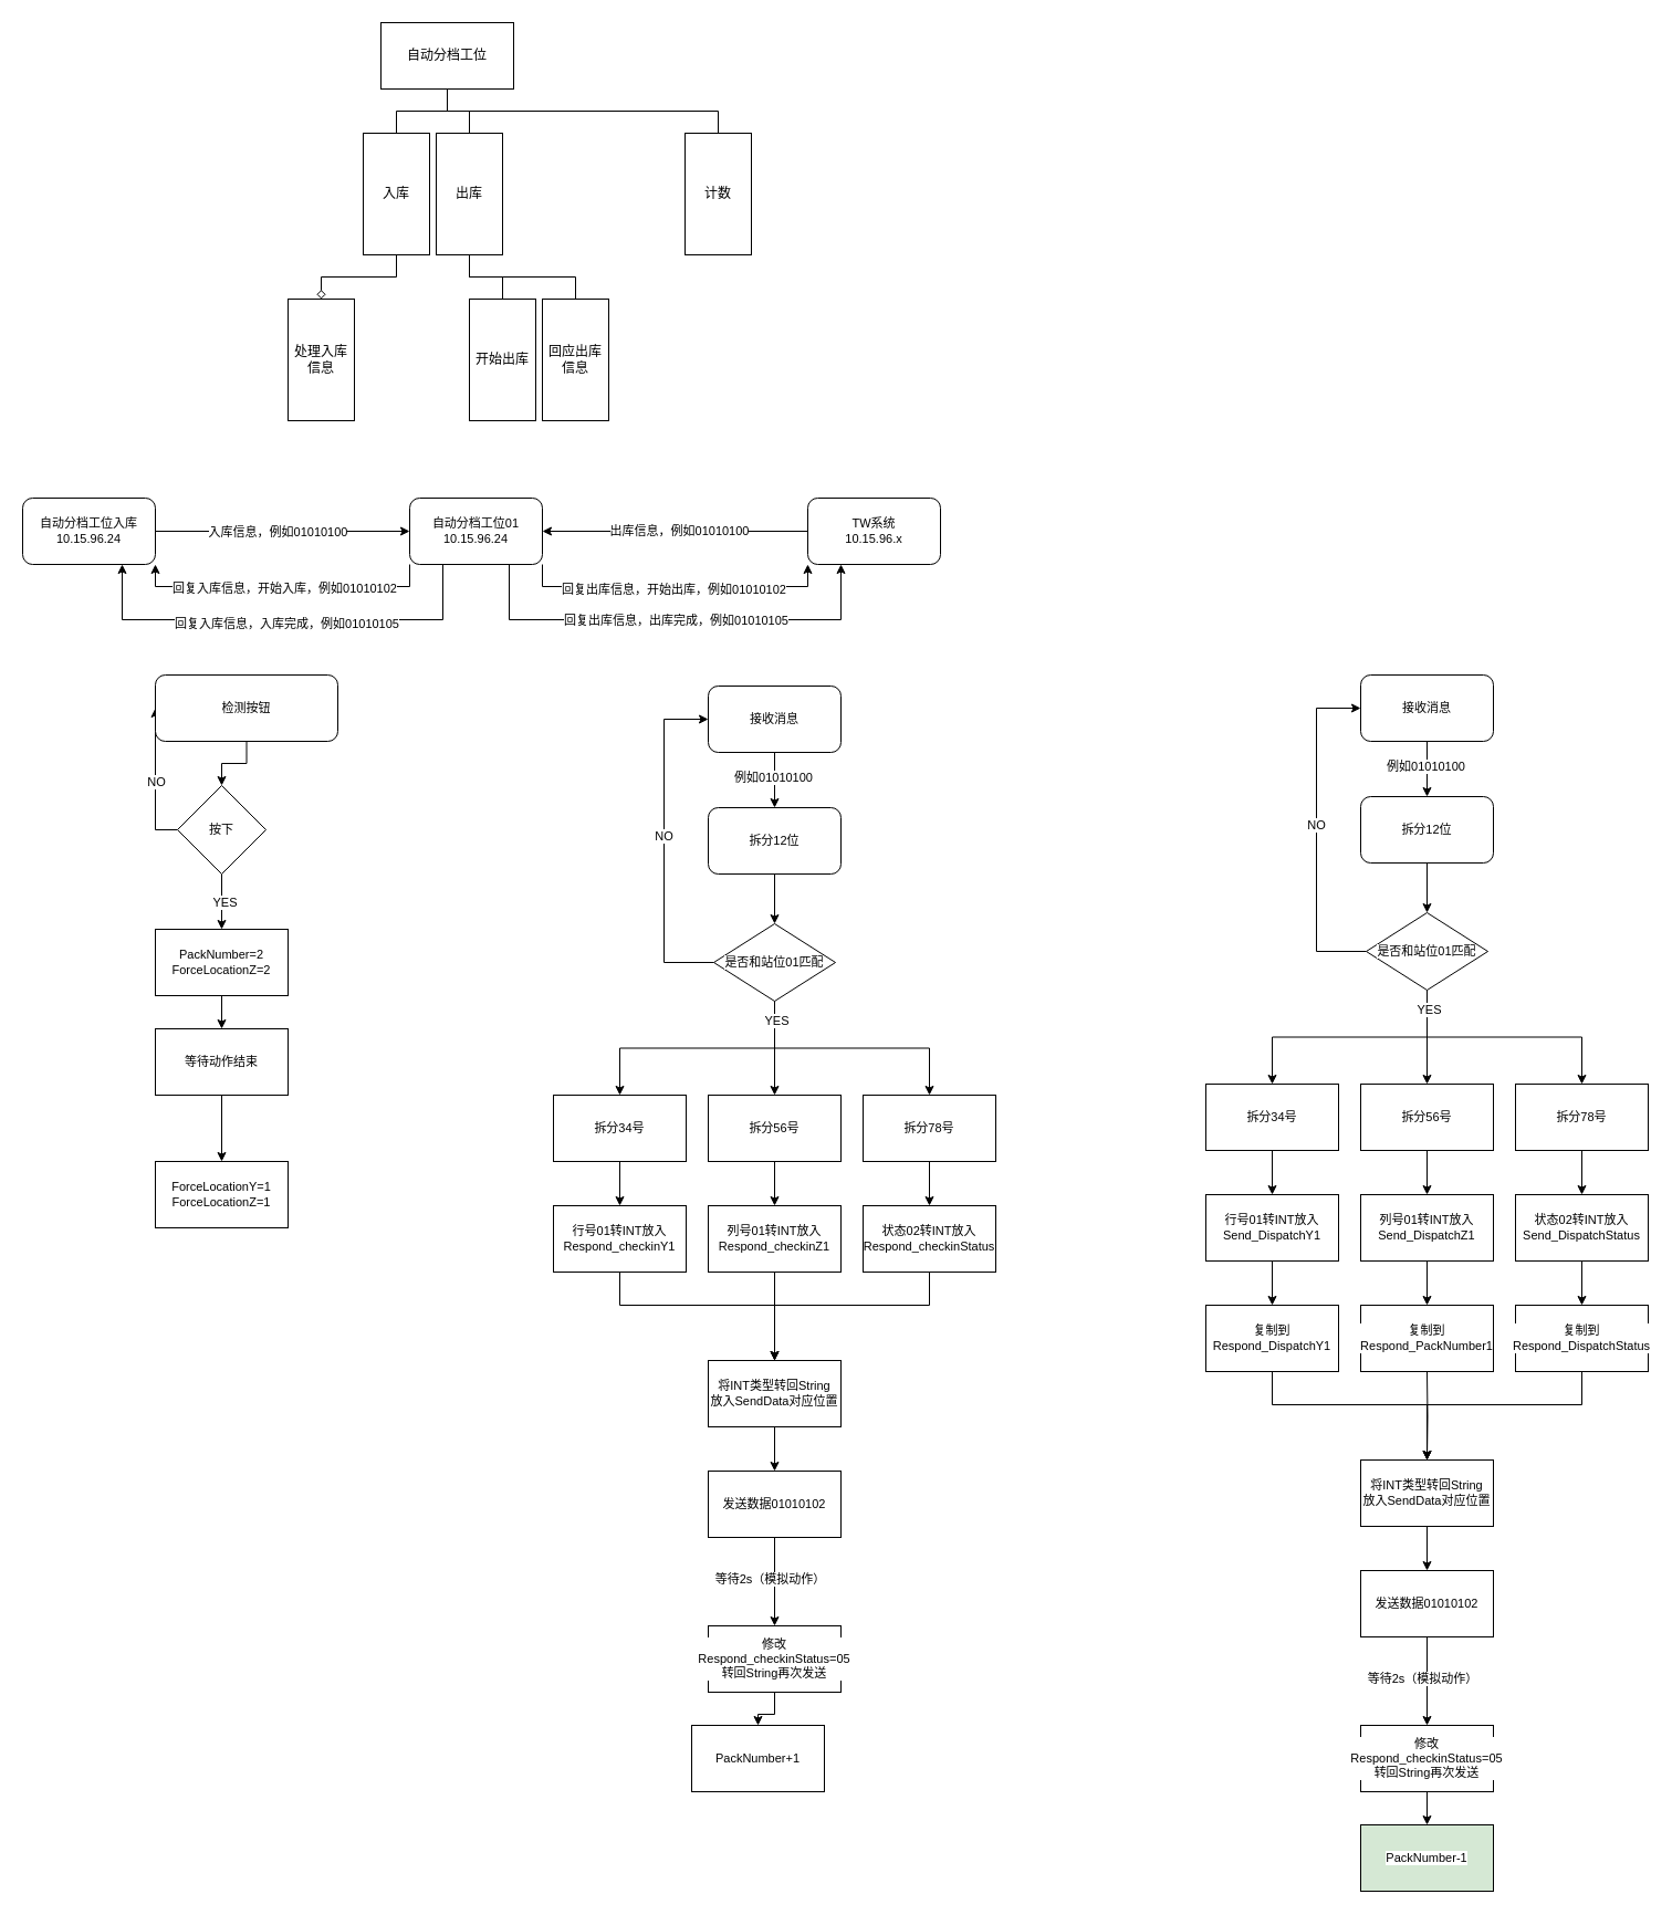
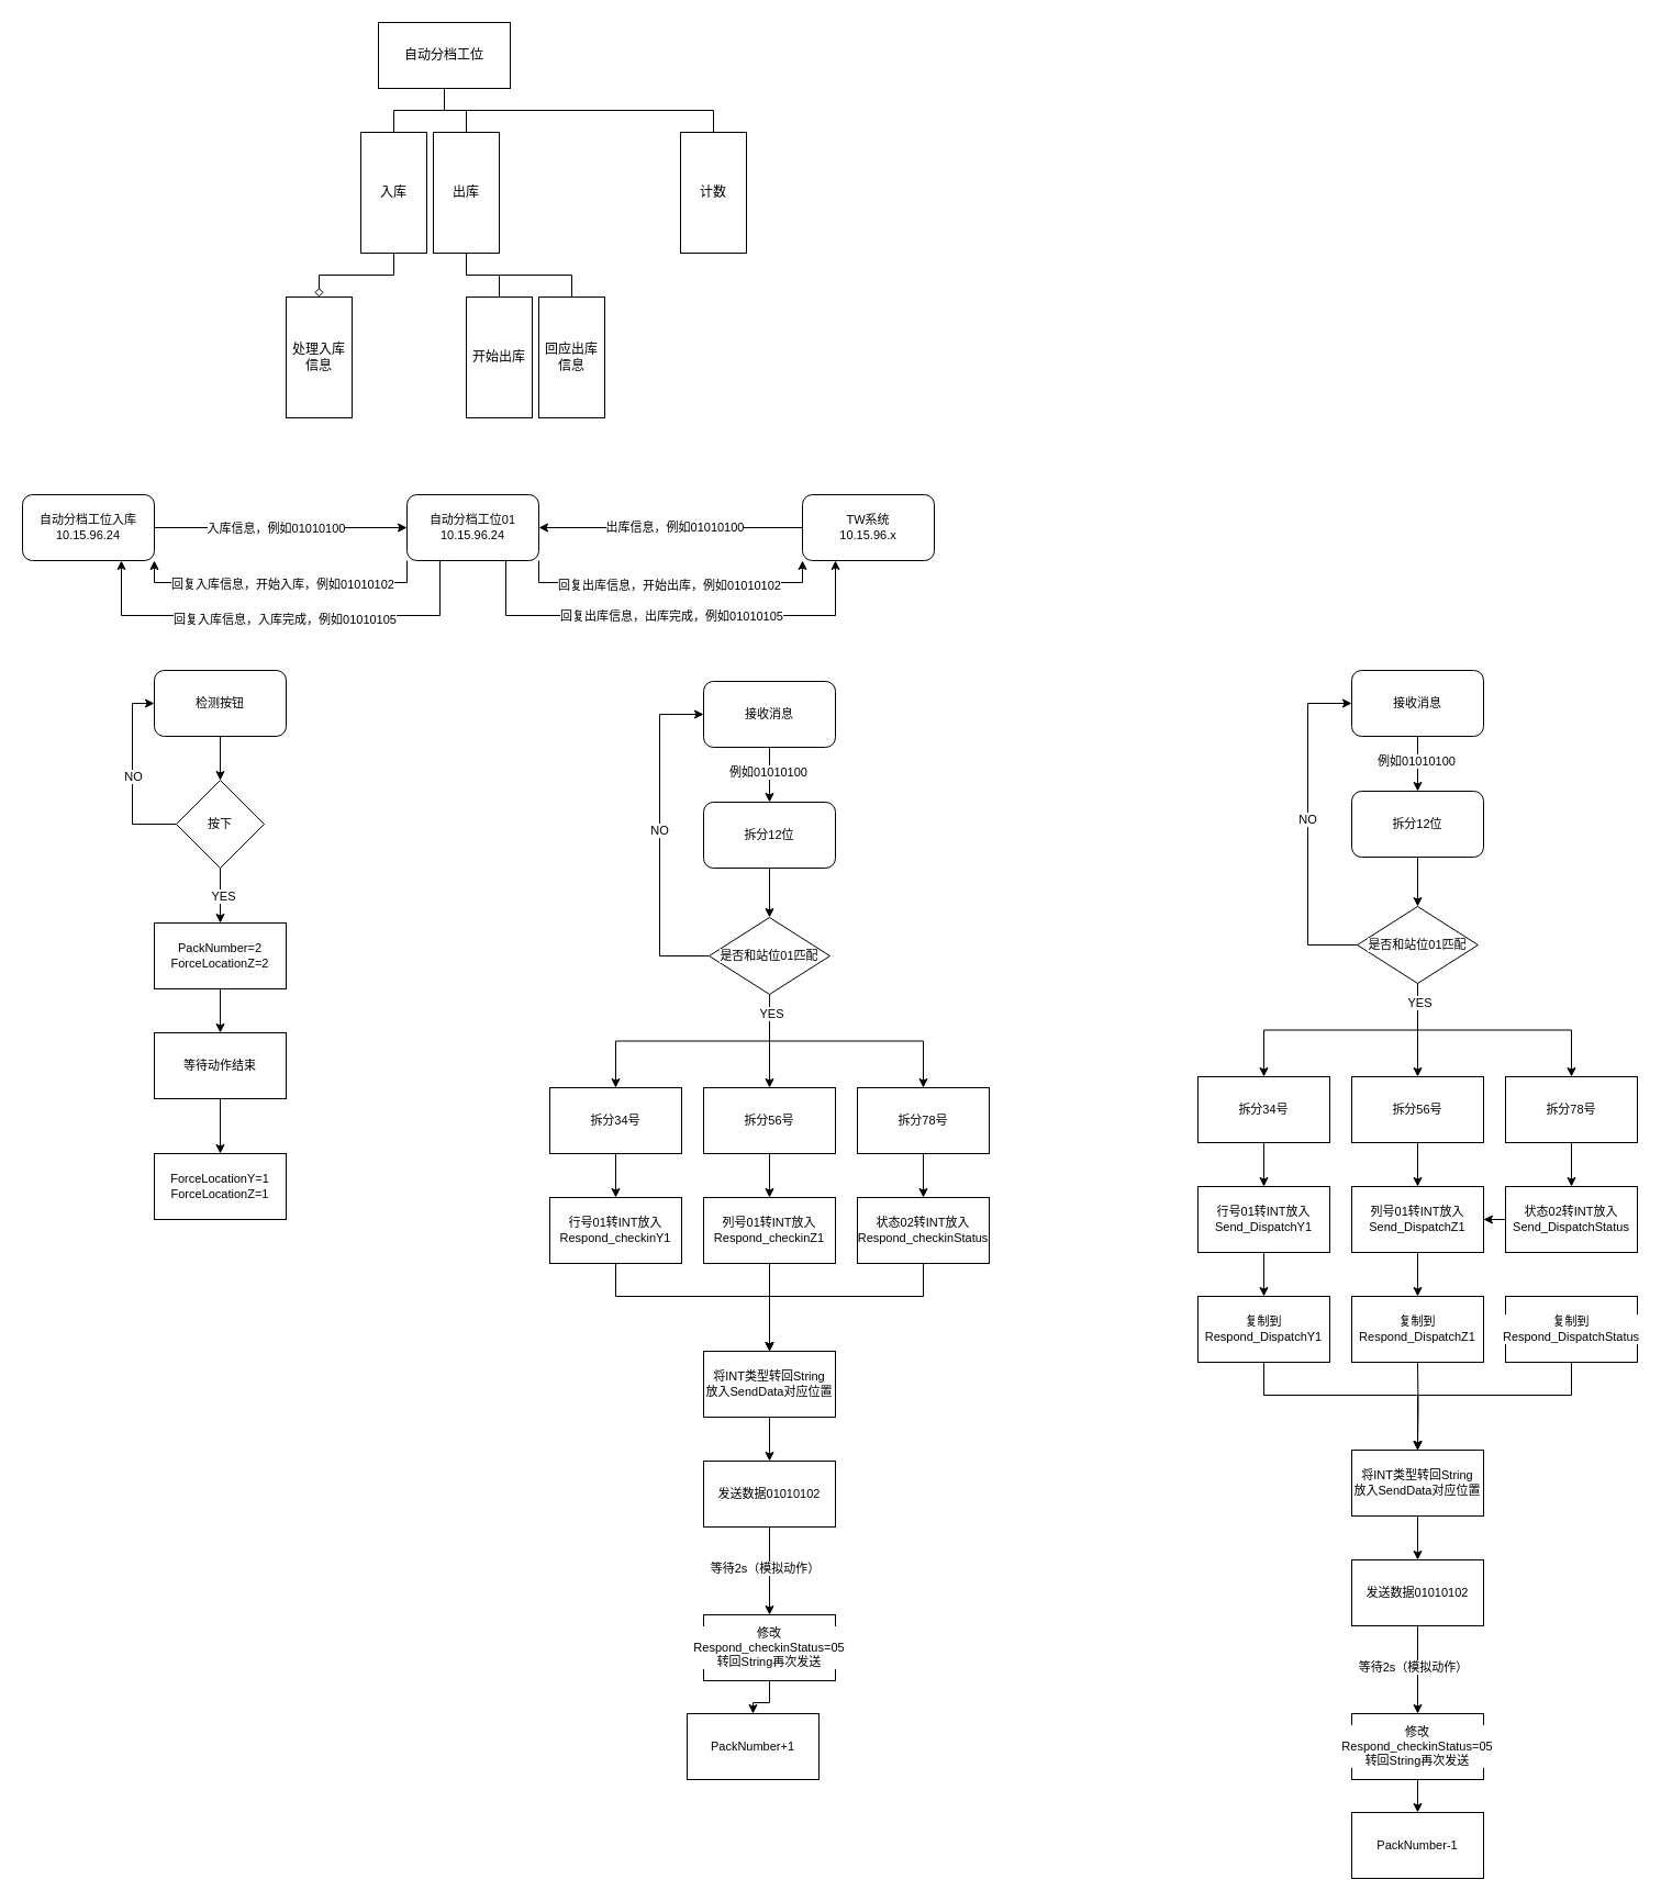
- <mxCell id="37" value="检测按钮" style="rounded=1;whiteSpace=wrap;html=1;fontFamily=Helvetica;fontSize=11;fontColor=default;labelBackgroundColor=default;" vertex="1" parent="1"><mxGeometry x="140" y="610" width="165" height="60" as="geometry" /></mxCell>
+ <mxCell id="37" value="检测按钮" style="rounded=1;whiteSpace=wrap;html=1;fontFamily=Helvetica;fontSize=11;fontColor=default;labelBackgroundColor=default;" vertex="1" parent="1"><mxGeometry x="140" y="610" width="120" height="60" as="geometry" /></mxCell>
- <mxCell id="41" value="等待动作结束" style="whiteSpace=wrap;html=1;fontSize=11;labelBackgroundColor=default;" vertex="1" parent="1"><mxGeometry x="140" y="930" width="120" height="60" as="geometry" /></mxCell>
+ <mxCell id="41" value="等待动作结束" style="whiteSpace=wrap;html=1;fontSize=11;labelBackgroundColor=default;" vertex="1" parent="1"><mxGeometry x="140" y="940" width="120" height="60" as="geometry" /></mxCell>
- <mxCell id="100" value="" style="edgeStyle=orthogonalEdgeStyle;rounded=0;orthogonalLoop=1;jettySize=auto;html=1;strokeColor=default;align=center;verticalAlign=middle;fontFamily=Helvetica;fontSize=11;fontColor=default;labelBackgroundColor=default;endArrow=classic;endFill=1;" edge="1" parent="1" source="101" target="112"><mxGeometry relative="1" as="geometry" /></mxCell>
+ <mxCell id="100" value="" style="edgeStyle=orthogonalEdgeStyle;rounded=0;orthogonalLoop=1;jettySize=auto;html=1;strokeColor=default;align=center;verticalAlign=middle;fontFamily=Helvetica;fontSize=11;fontColor=default;labelBackgroundColor=default;endArrow=classic;endFill=1;" edge="1" parent="1" source="101" target="98"><mxGeometry relative="1" as="geometry" /></mxCell>
- <mxCell id="111" value="复制到&lt;br&gt;Respond_PackNumber1" style="whiteSpace=wrap;html=1;fontSize=11;labelBackgroundColor=default;" vertex="1" parent="1"><mxGeometry x="1230" y="1180" width="120" height="60" as="geometry" /></mxCell>
+ <mxCell id="111" value="复制到&lt;br&gt;Respond_DispatchZ1" style="whiteSpace=wrap;html=1;fontSize=11;labelBackgroundColor=default;" vertex="1" parent="1"><mxGeometry x="1230" y="1180" width="120" height="60" as="geometry" /></mxCell>
- <mxCell id="109" value="&lt;span style=&quot;text-align: left;&quot;&gt;PackNumber-1&lt;/span&gt;" style="whiteSpace=wrap;html=1;fontSize=11;labelBackgroundColor=default;fillColor=#d5e8d4;" vertex="1" parent="1"><mxGeometry x="1230" y="1650" width="120" height="60" as="geometry" /></mxCell>
+ <mxCell id="109" value="&lt;span style=&quot;text-align: left;&quot;&gt;PackNumber-1&lt;/span&gt;" style="whiteSpace=wrap;html=1;fontSize=11;labelBackgroundColor=default;" vertex="1" parent="1"><mxGeometry x="1230" y="1650" width="120" height="60" as="geometry" /></mxCell>
